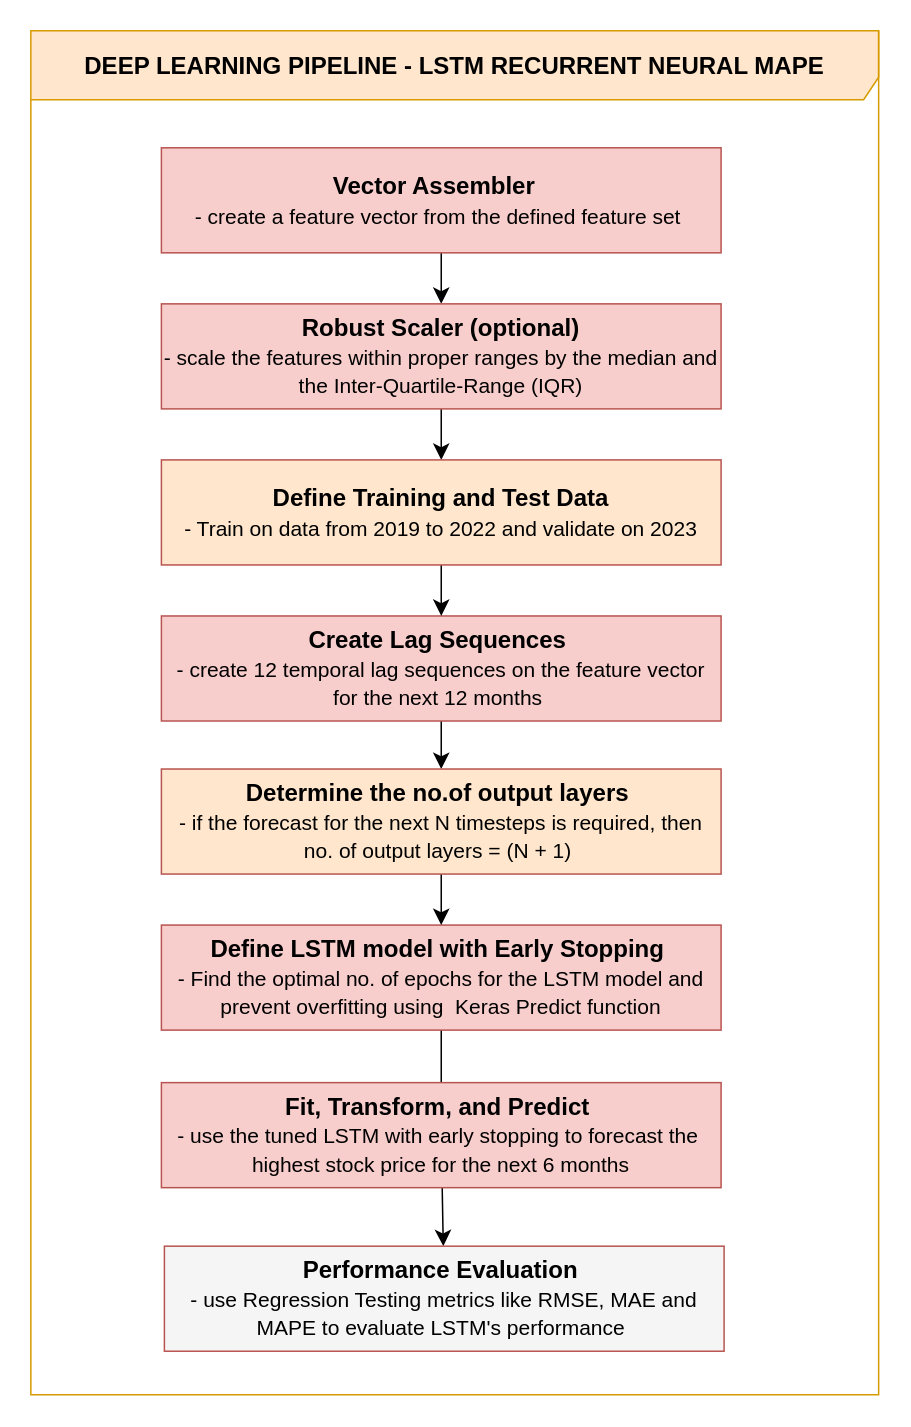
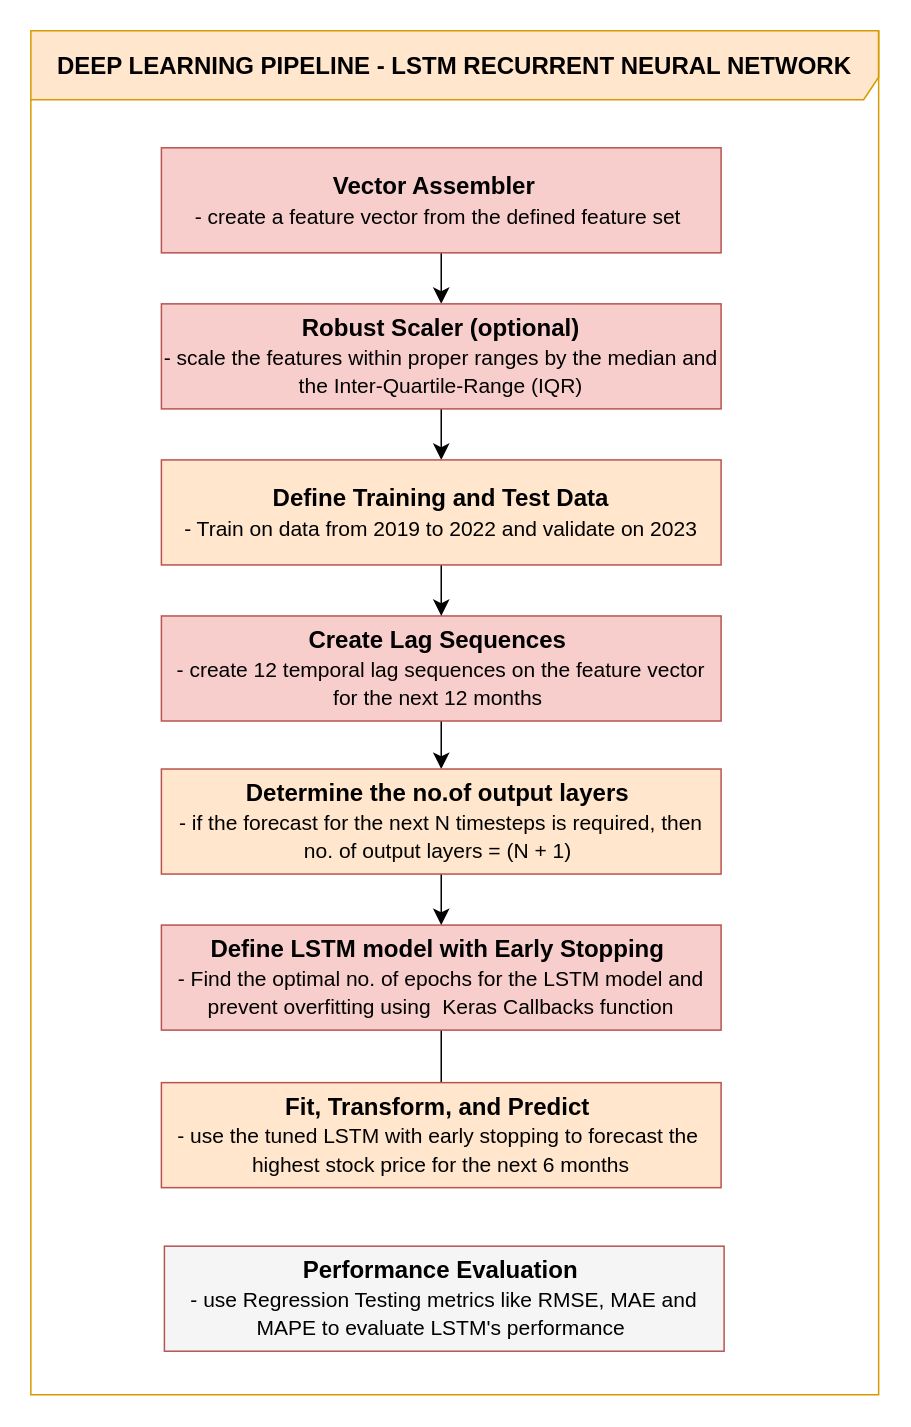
- <mxCell id="8" value="&lt;b&gt;DEEP LEARNING PIPELINE - LSTM RECURRENT NEURAL MAPE&lt;/b&gt;" style="shape=umlFrame;whiteSpace=wrap;html=1;pointerEvents=0;fontSize=16;width=565;height=46;fillColor=#ffe6cc;strokeColor=#d79b00;" parent="1" vertex="1"><mxGeometry x="20" y="20" width="565" height="909" as="geometry" /></mxCell>
+ <mxCell id="8" value="&lt;b&gt;DEEP LEARNING PIPELINE - LSTM RECURRENT NEURAL NETWORK&lt;/b&gt;" style="shape=umlFrame;whiteSpace=wrap;html=1;pointerEvents=0;fontSize=16;width=565;height=46;fillColor=#ffe6cc;strokeColor=#d79b00;" parent="1" vertex="1"><mxGeometry x="20" y="20" width="565" height="909" as="geometry" /></mxCell>
- <mxCell id="12" value="&lt;b&gt;Define LSTM model with Early Stopping&amp;nbsp;&lt;/b&gt;&lt;br&gt;&lt;font style=&quot;font-size: 14px;&quot;&gt;- Find the optimal no. of epochs for the LSTM model and prevent overfitting using&amp;nbsp; Keras Predict function&lt;/font&gt;" style="rounded=0;whiteSpace=wrap;html=1;fontSize=16;fillColor=#f8cecc;strokeColor=#b85450;" parent="1" vertex="1"><mxGeometry x="107" y="616" width="373" height="70" as="geometry" /></mxCell>
+ <mxCell id="12" value="&lt;b&gt;Define LSTM model with Early Stopping&amp;nbsp;&lt;/b&gt;&lt;br&gt;&lt;font style=&quot;font-size: 14px;&quot;&gt;- Find the optimal no. of epochs for the LSTM model and prevent overfitting using&amp;nbsp; Keras Callbacks function&lt;/font&gt;" style="rounded=0;whiteSpace=wrap;html=1;fontSize=16;fillColor=#f8cecc;strokeColor=#b85450;" parent="1" vertex="1"><mxGeometry x="107" y="616" width="373" height="70" as="geometry" /></mxCell>
- <mxCell id="14" value="&lt;b&gt;Fit, Transform, and Predict&lt;/b&gt;&amp;nbsp;&lt;br&gt;&lt;font style=&quot;font-size: 14px;&quot;&gt;- use the tuned LSTM with early stopping to forecast the&amp;nbsp; highest stock price for the next 6 months&lt;/font&gt;" style="rounded=0;whiteSpace=wrap;html=1;fontSize=16;fillColor=#f8cecc;strokeColor=#b85450;" vertex="1" parent="1"><mxGeometry x="107" y="721" width="373" height="70" as="geometry" /></mxCell>
+ <mxCell id="14" value="&lt;b&gt;Fit, Transform, and Predict&lt;/b&gt;&amp;nbsp;&lt;br&gt;&lt;font style=&quot;font-size: 14px;&quot;&gt;- use the tuned LSTM with early stopping to forecast the&amp;nbsp; highest stock price for the next 6 months&lt;/font&gt;" style="rounded=0;whiteSpace=wrap;html=1;fontSize=16;fillColor=#ffe6cc;strokeColor=#b85450;" vertex="1" parent="1"><mxGeometry x="107" y="721" width="373" height="70" as="geometry" /></mxCell>
- <mxCell id="13" style="edgeStyle=none;curved=1;rounded=0;orthogonalLoop=1;jettySize=auto;html=1;fontSize=12;startSize=8;endSize=8;" edge="1" parent="1" source="14" target="15"><mxGeometry relative="1" as="geometry" /></mxCell>
